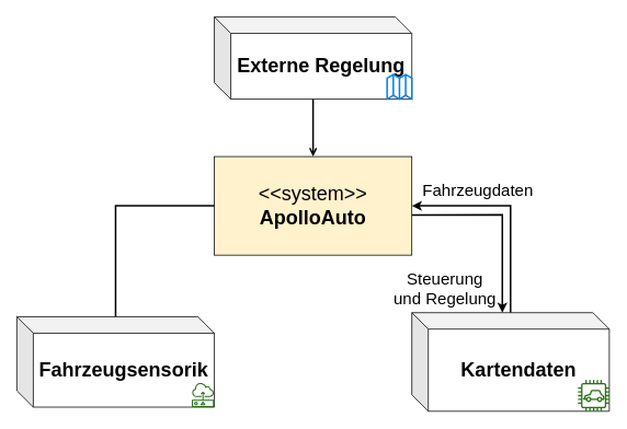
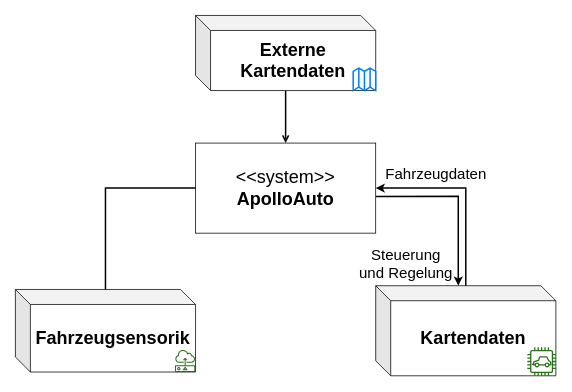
- <mxCell id="10" value="&lt;b&gt;&lt;font style=&quot;font-size: 24px&quot;&gt;Externe Regelung&lt;br&gt;&lt;/font&gt;&lt;/b&gt;" style="shape=cube;whiteSpace=wrap;html=1;boundedLbl=1;backgroundOutline=1;darkOpacity=0.05;darkOpacity2=0.1;direction=east;" vertex="1" parent="1"><mxGeometry x="260" y="20" width="240" height="100" as="geometry" /></mxCell>
+ <mxCell id="10" value="&lt;b&gt;&lt;font style=&quot;font-size: 24px&quot;&gt;Externe Kartendaten&lt;br&gt;&lt;/font&gt;&lt;/b&gt;" style="shape=cube;whiteSpace=wrap;html=1;boundedLbl=1;backgroundOutline=1;darkOpacity=0.05;darkOpacity2=0.1;direction=east;" vertex="1" parent="1"><mxGeometry x="260" y="20" width="240" height="100" as="geometry" /></mxCell>
- <mxCell id="4" value="&lt;div style=&quot;font-size: 24px&quot;&gt;&lt;font style=&quot;font-size: 24px&quot;&gt;&amp;lt;&amp;lt;system&amp;gt;&amp;gt;&lt;/font&gt;&lt;/div&gt;&lt;div style=&quot;font-size: 24px&quot;&gt;&lt;font style=&quot;font-size: 24px&quot;&gt;&lt;b&gt;ApolloAuto&lt;/b&gt;&lt;br&gt;&lt;/font&gt;&lt;/div&gt;" style="rounded=0;whiteSpace=wrap;html=1;fillColor=#fff2cc;" vertex="1" parent="1"><mxGeometry x="260" y="190" width="240" height="120" as="geometry" /></mxCell>
+ <mxCell id="4" value="&lt;div style=&quot;font-size: 24px&quot;&gt;&lt;font style=&quot;font-size: 24px&quot;&gt;&amp;lt;&amp;lt;system&amp;gt;&amp;gt;&lt;/font&gt;&lt;/div&gt;&lt;div style=&quot;font-size: 24px&quot;&gt;&lt;font style=&quot;font-size: 24px&quot;&gt;&lt;b&gt;ApolloAuto&lt;/b&gt;&lt;br&gt;&lt;/font&gt;&lt;/div&gt;" style="rounded=0;whiteSpace=wrap;html=1;" vertex="1" parent="1"><mxGeometry x="260" y="190" width="240" height="120" as="geometry" /></mxCell>
